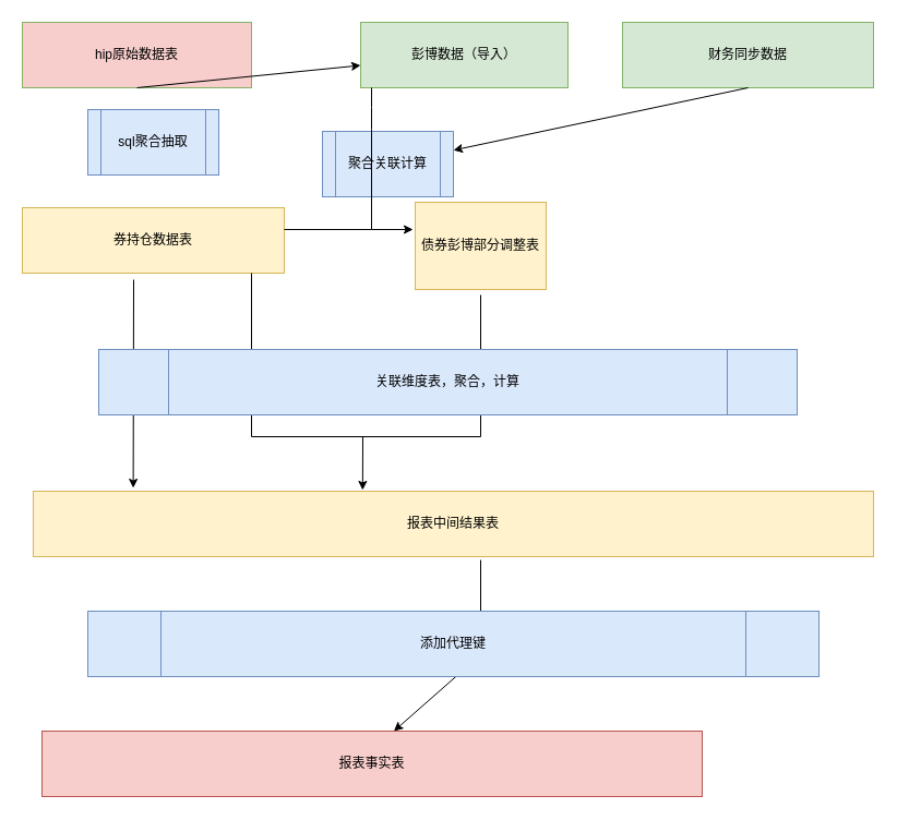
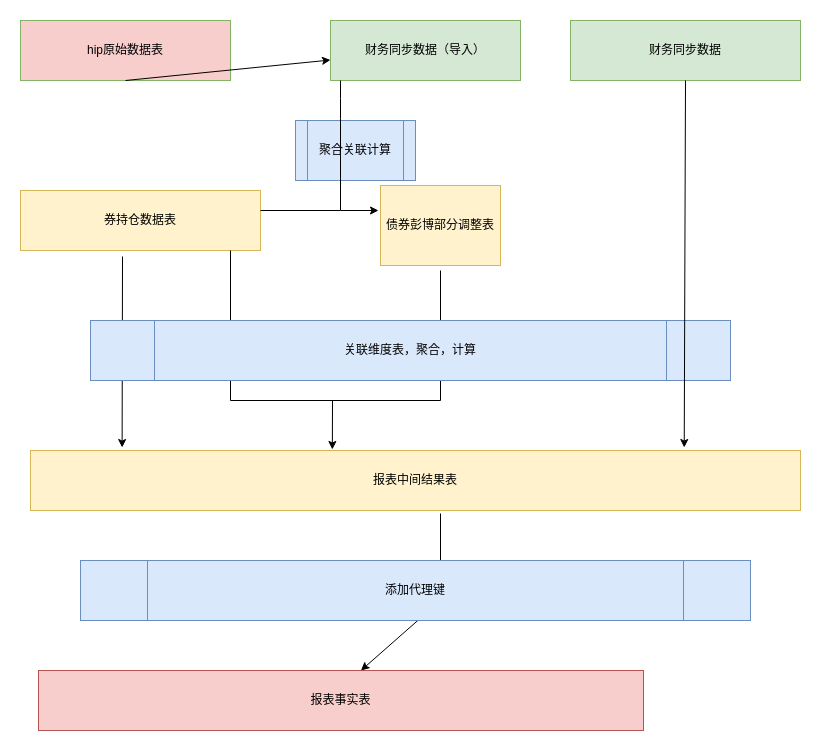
- <mxCell id="8" value="彭博数据（导入）" style="rounded=0;whiteSpace=wrap;html=1;fillColor=#d5e8d4;strokeColor=#82b366;" parent="1" vertex="1"><mxGeometry x="330" y="20" width="190" height="60" as="geometry" /></mxCell>
+ <mxCell id="8" value="财务同步数据（导入）" style="rounded=0;whiteSpace=wrap;html=1;fillColor=#d5e8d4;strokeColor=#82b366;" parent="1" vertex="1"><mxGeometry x="330" y="20" width="190" height="60" as="geometry" /></mxCell>
- <mxCell id="21" value="" style="endArrow=classic;html=1;exitX=0.5;exitY=1;exitDx=0;exitDy=0;" parent="1" source="3" target="10" edge="1"><mxGeometry width="50" height="50" relative="1" as="geometry"><mxPoint x="500" y="410" as="sourcePoint" /><mxPoint x="640" y="420" as="targetPoint" /></mxGeometry></mxCell>
+ <mxCell id="21" value="" style="endArrow=classic;html=1;exitX=0.5;exitY=1;exitDx=0;exitDy=0;entryX=0.849;entryY=-0.05;entryDx=0;entryDy=0;entryPerimeter=0;" parent="1" source="3" target="5" edge="1"><mxGeometry width="50" height="50" relative="1" as="geometry"><mxPoint x="500" y="410" as="sourcePoint" /><mxPoint x="640" y="420" as="targetPoint" /></mxGeometry></mxCell>
- <mxCell id="7" value="sql聚合抽取" style="shape=process;whiteSpace=wrap;html=1;backgroundOutline=1;fillColor=#dae8fc;strokeColor=#6c8ebf;" parent="1" vertex="1"><mxGeometry x="80" y="100" width="120" height="60" as="geometry" /></mxCell>
